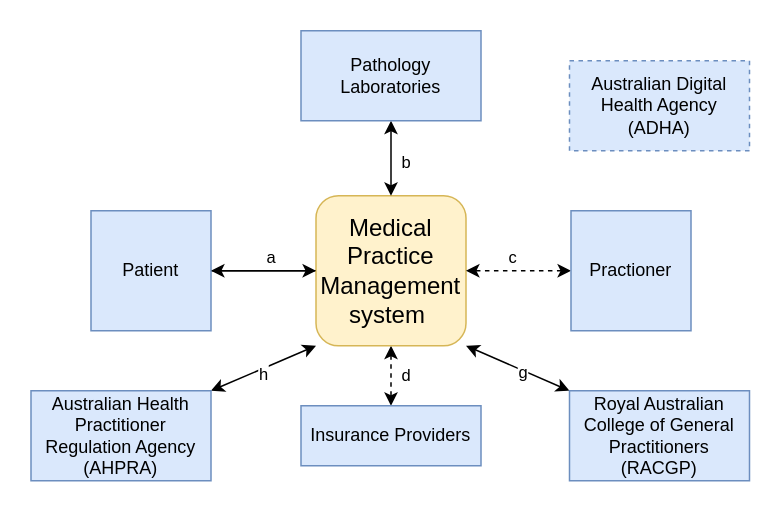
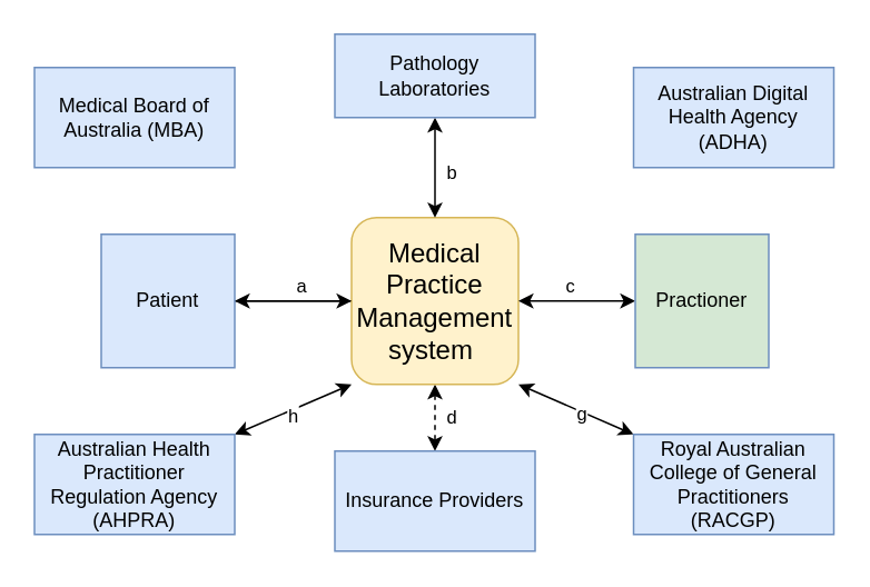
- <mxCell id="14" value="Pathology Laboratories" style="rounded=0;whiteSpace=wrap;html=1;fillColor=#dae8fc;strokeColor=#6c8ebf;" vertex="1" parent="1"><mxGeometry x="200" y="20" width="120" height="60" as="geometry" /></mxCell>
+ <mxCell id="14" value="Pathology Laboratories" style="rounded=0;whiteSpace=wrap;html=1;fillColor=#dae8fc;strokeColor=#6c8ebf;" vertex="1" parent="1"><mxGeometry x="200" y="20" width="120" height="50" as="geometry" /></mxCell>
+ <mxCell id="17" value="Medical Board of Australia (MBA)" style="rounded=0;whiteSpace=wrap;html=1;fillColor=#dae8fc;strokeColor=#6c8ebf;" vertex="1" parent="1"><mxGeometry x="20" y="40" width="120" height="60" as="geometry" /></mxCell>
- <mxCell id="16" value="Australian Digital Health Agency&lt;div&gt;(ADHA)&lt;/div&gt;" style="rounded=0;whiteSpace=wrap;html=1;fillColor=#dae8fc;strokeColor=#6c8ebf;dashed=1;" vertex="1" parent="1"><mxGeometry x="379" y="40" width="120" height="60" as="geometry" /></mxCell>
+ <mxCell id="16" value="Australian Digital Health Agency&lt;div&gt;(ADHA)&lt;/div&gt;" style="rounded=0;whiteSpace=wrap;html=1;fillColor=#dae8fc;strokeColor=#6c8ebf;" vertex="1" parent="1"><mxGeometry x="379" y="40" width="120" height="60" as="geometry" /></mxCell>
- <mxCell id="9" value="" style="edgeStyle=orthogonalEdgeStyle;rounded=0;orthogonalLoop=1;jettySize=auto;html=1;startArrow=classic;startFill=1;dashed=1;" edge="1" parent="1" source="11" target="5"><mxGeometry relative="1" as="geometry" /></mxCell>
+ <mxCell id="9" value="" style="edgeStyle=orthogonalEdgeStyle;rounded=0;orthogonalLoop=1;jettySize=auto;html=1;startArrow=classic;startFill=1;" edge="1" parent="1" source="11" target="5"><mxGeometry relative="1" as="geometry" /></mxCell>
- <mxCell id="11" value="Practioner" style="whiteSpace=wrap;html=1;aspect=fixed;fillColor=#dae8fc;strokeColor=#6c8ebf;" vertex="1" parent="1"><mxGeometry x="380" y="140" width="80" height="80" as="geometry" /></mxCell>
+ <mxCell id="11" value="Practioner" style="whiteSpace=wrap;html=1;aspect=fixed;fillColor=#d5e8d4;strokeColor=#6c8ebf;" vertex="1" parent="1"><mxGeometry x="380" y="140" width="80" height="80" as="geometry" /></mxCell>
- <mxCell id="15" value="Insurance Providers" style="rounded=0;whiteSpace=wrap;html=1;fillColor=#dae8fc;strokeColor=#6c8ebf;" vertex="1" parent="1"><mxGeometry x="200" y="270" width="120" height="40" as="geometry" /></mxCell>
+ <mxCell id="15" value="Insurance Providers" style="rounded=0;whiteSpace=wrap;html=1;fillColor=#dae8fc;strokeColor=#6c8ebf;" vertex="1" parent="1"><mxGeometry x="200" y="270" width="120" height="60" as="geometry" /></mxCell>
